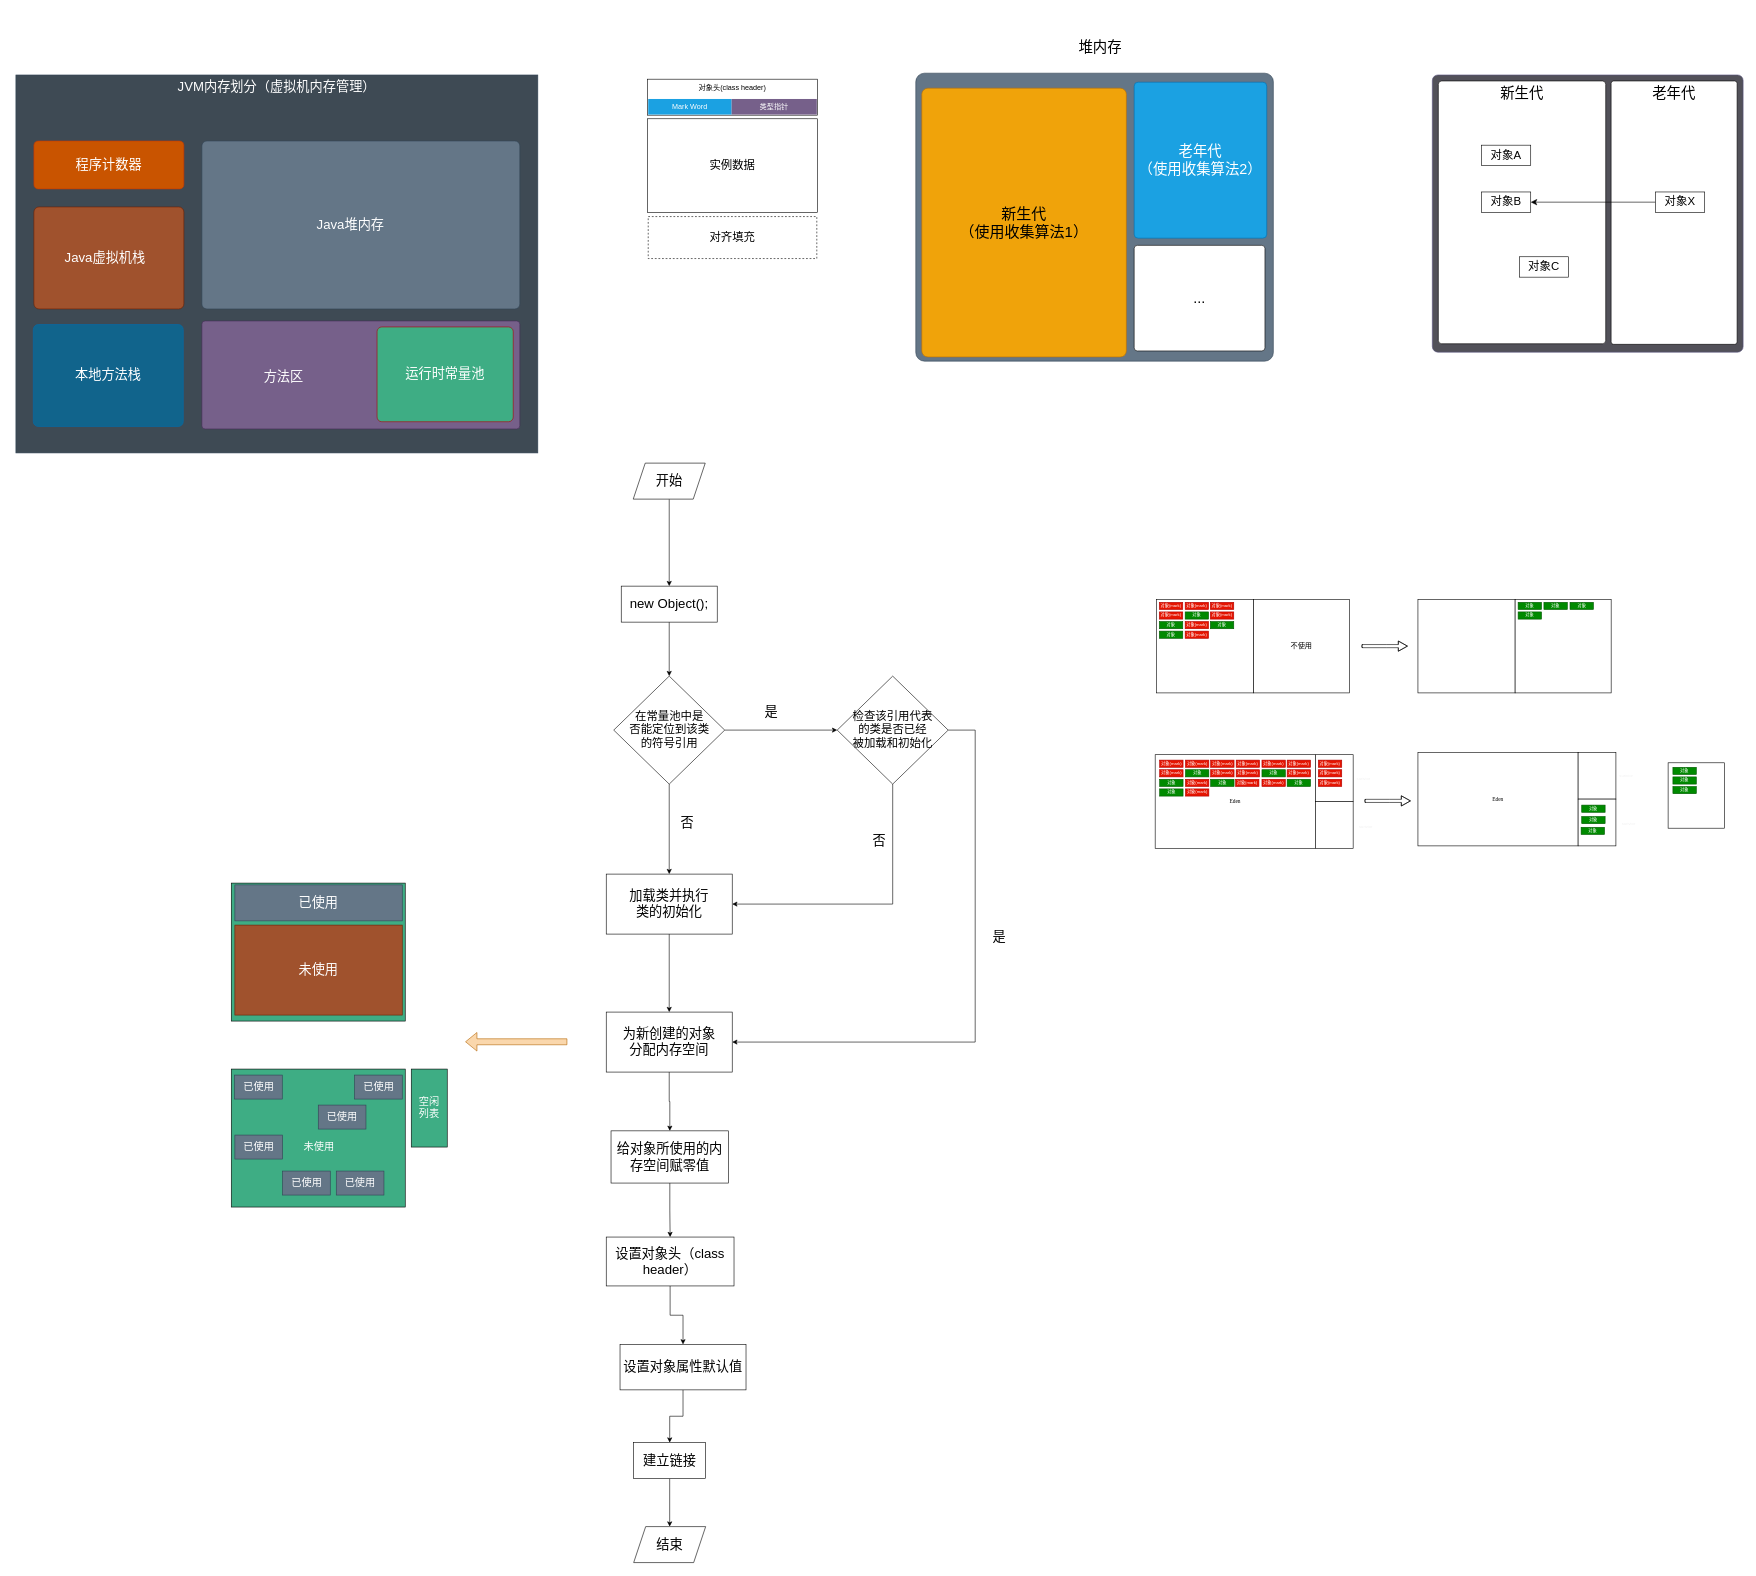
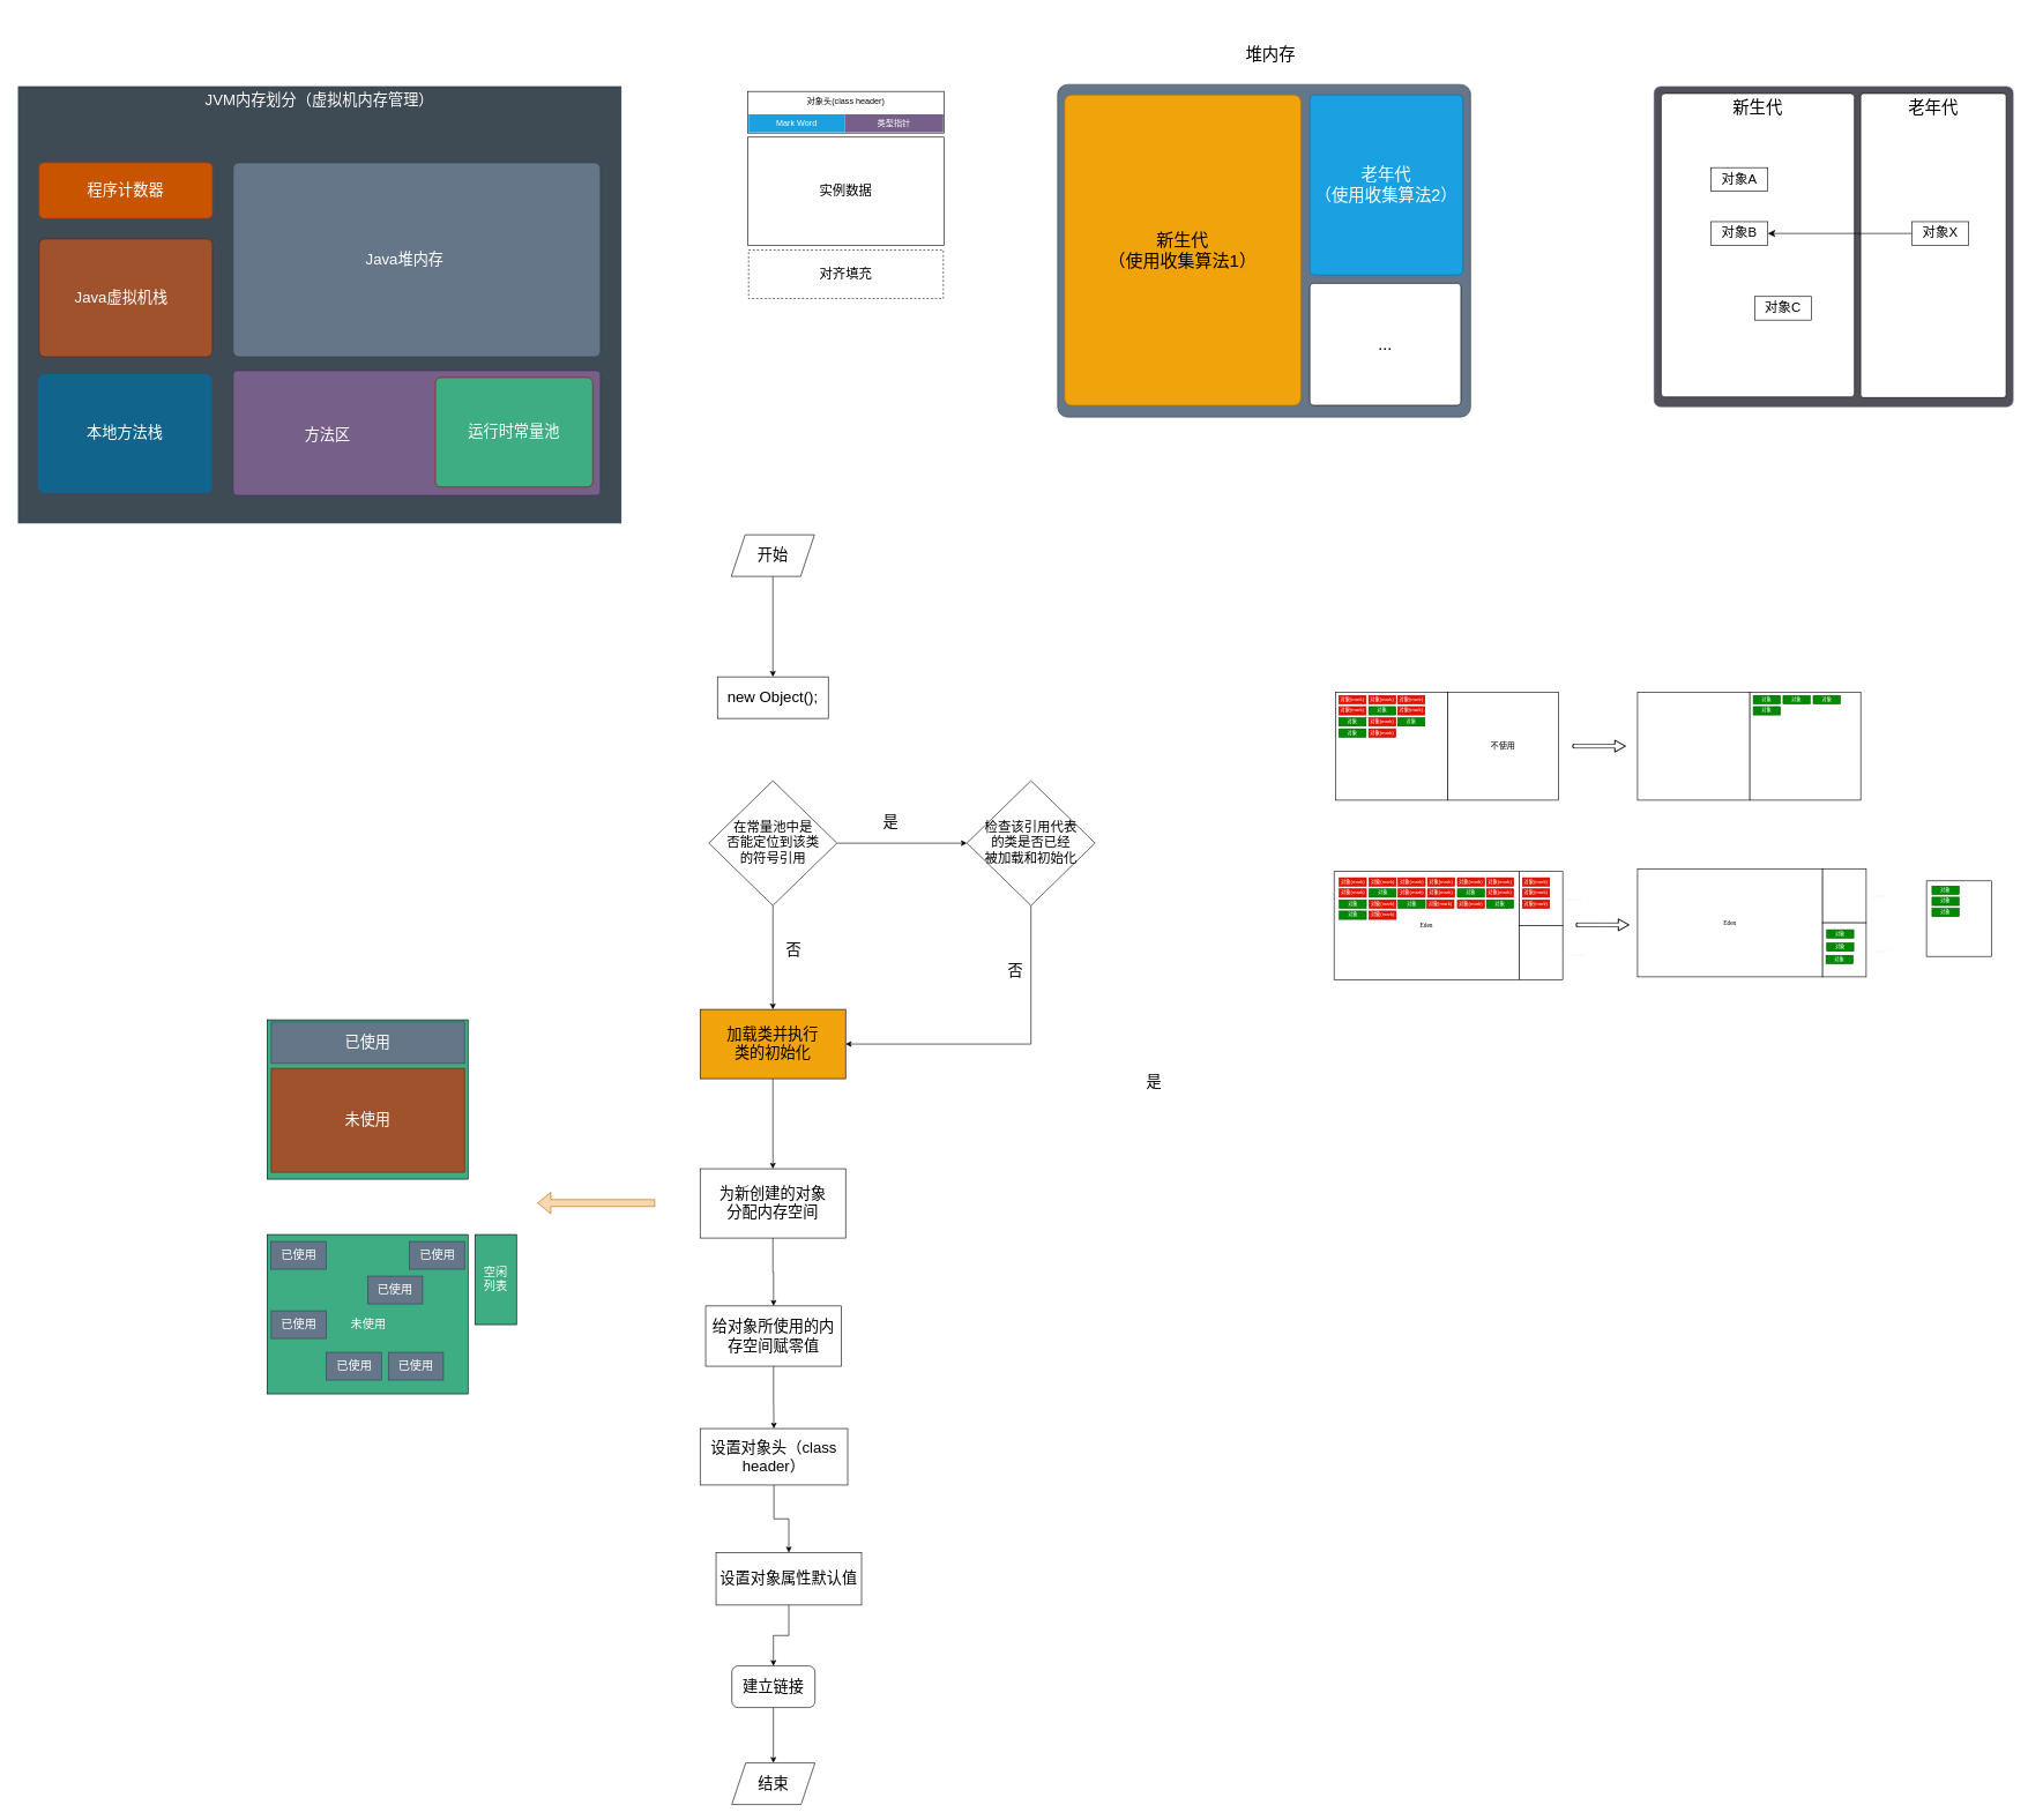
- <mxCell id="63" value="新生代&lt;br&gt;（使用收集算法1）" style="rounded=1;whiteSpace=wrap;html=1;arcSize=3;fontSize=25;fillColor=#f0a30a;strokeColor=#BD7000;fontColor=#000000;" parent="1" vertex="1"><mxGeometry x="1536" y="146" width="341" height="448" as="geometry" /></mxCell>
+ <mxCell id="63" value="新生代&lt;br&gt;（使用收集算法1）" style="rounded=1;whiteSpace=wrap;html=1;arcSize=3;fontSize=25;fillColor=#f0a30a;strokeColor=#BD7000;fontColor=#000000;" parent="1" vertex="1"><mxGeometry x="1536" y="136" width="341" height="448" as="geometry" /></mxCell>
- <mxCell id="11" value="" style="edgeStyle=orthogonalEdgeStyle;rounded=0;orthogonalLoop=1;jettySize=auto;html=1;fontSize=22;fontColor=#FFFFFF;" parent="1" source="12" target="15" edge="1"><mxGeometry relative="1" as="geometry" /></mxCell>
- <mxCell id="21" value="加载类并执行&lt;br&gt;类的初始化" style="whiteSpace=wrap;html=1;fontSize=22;" parent="1" vertex="1"><mxGeometry x="1010" y="1456" width="210" height="100" as="geometry" /></mxCell>
+ <mxCell id="21" value="加载类并执行&lt;br&gt;类的初始化" style="whiteSpace=wrap;html=1;fontSize=22;fillColor=#f0a30a;" parent="1" vertex="1"><mxGeometry x="1010" y="1456" width="210" height="100" as="geometry" /></mxCell>
- <mxCell id="17" style="edgeStyle=orthogonalEdgeStyle;rounded=0;orthogonalLoop=1;jettySize=auto;html=1;entryX=1;entryY=0.5;entryDx=0;entryDy=0;fontSize=22;fontColor=#FFFFFF;" parent="1" source="18" target="25" edge="1"><mxGeometry relative="1" as="geometry"><Array as="points"><mxPoint x="1625" y="1216" /><mxPoint x="1625" y="1736" /></Array></mxGeometry></mxCell>
- <mxCell id="53" value="建立链接" style="whiteSpace=wrap;html=1;fontSize=22;" parent="1" vertex="1"><mxGeometry x="1055.75" y="2403.625" width="120" height="60" as="geometry" /></mxCell>
+ <mxCell id="53" value="建立链接" style="whiteSpace=wrap;html=1;fontSize=22;rounded=1;" parent="1" vertex="1"><mxGeometry x="1055.75" y="2403.625" width="120" height="60" as="geometry" /></mxCell>
